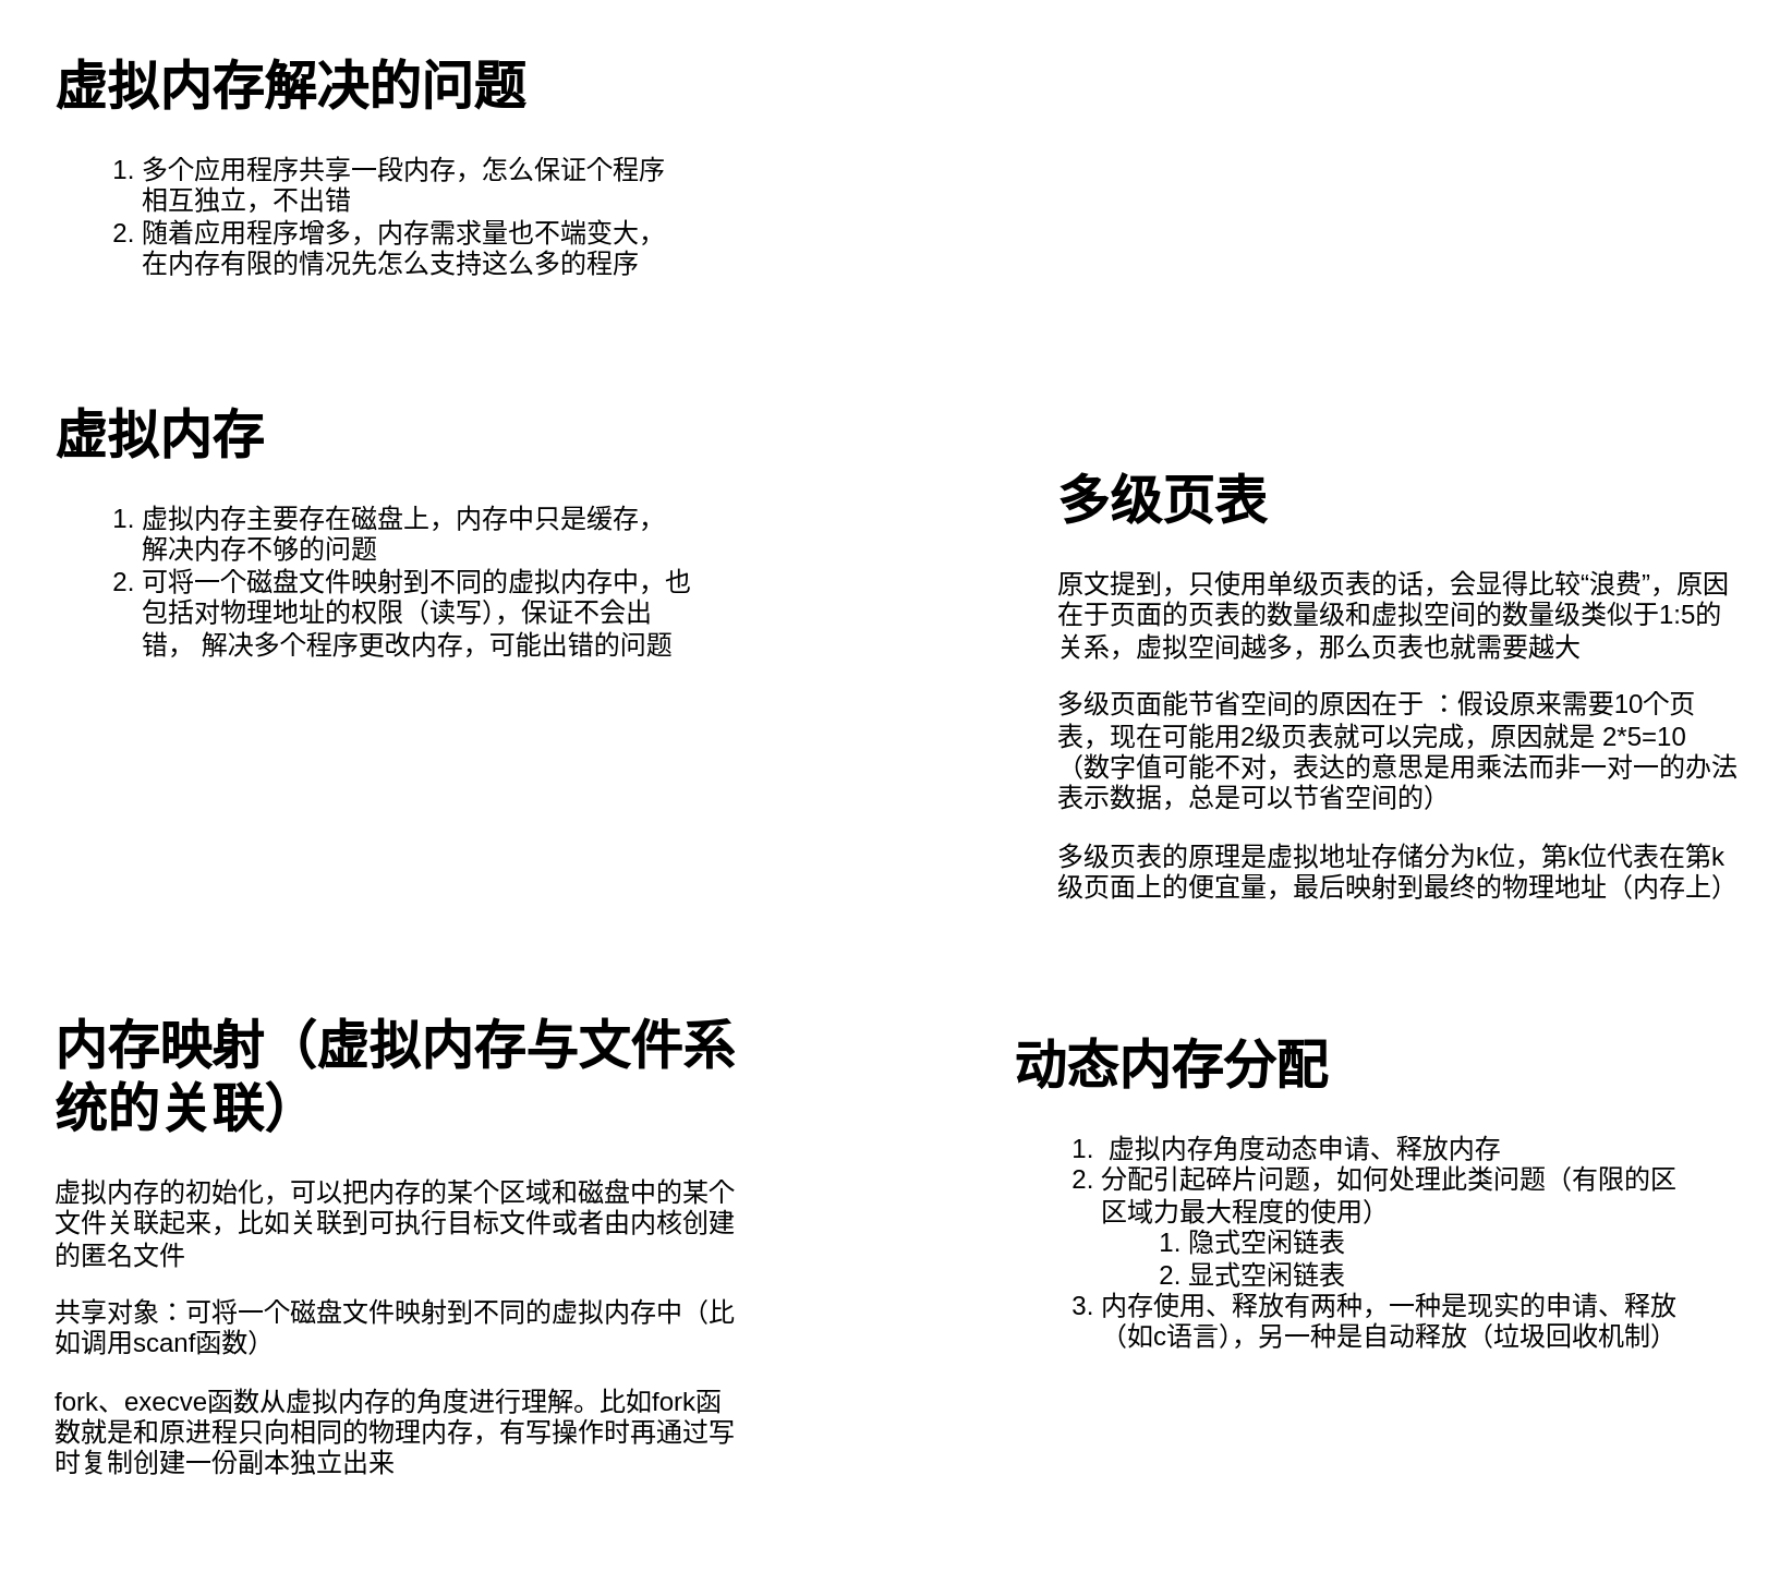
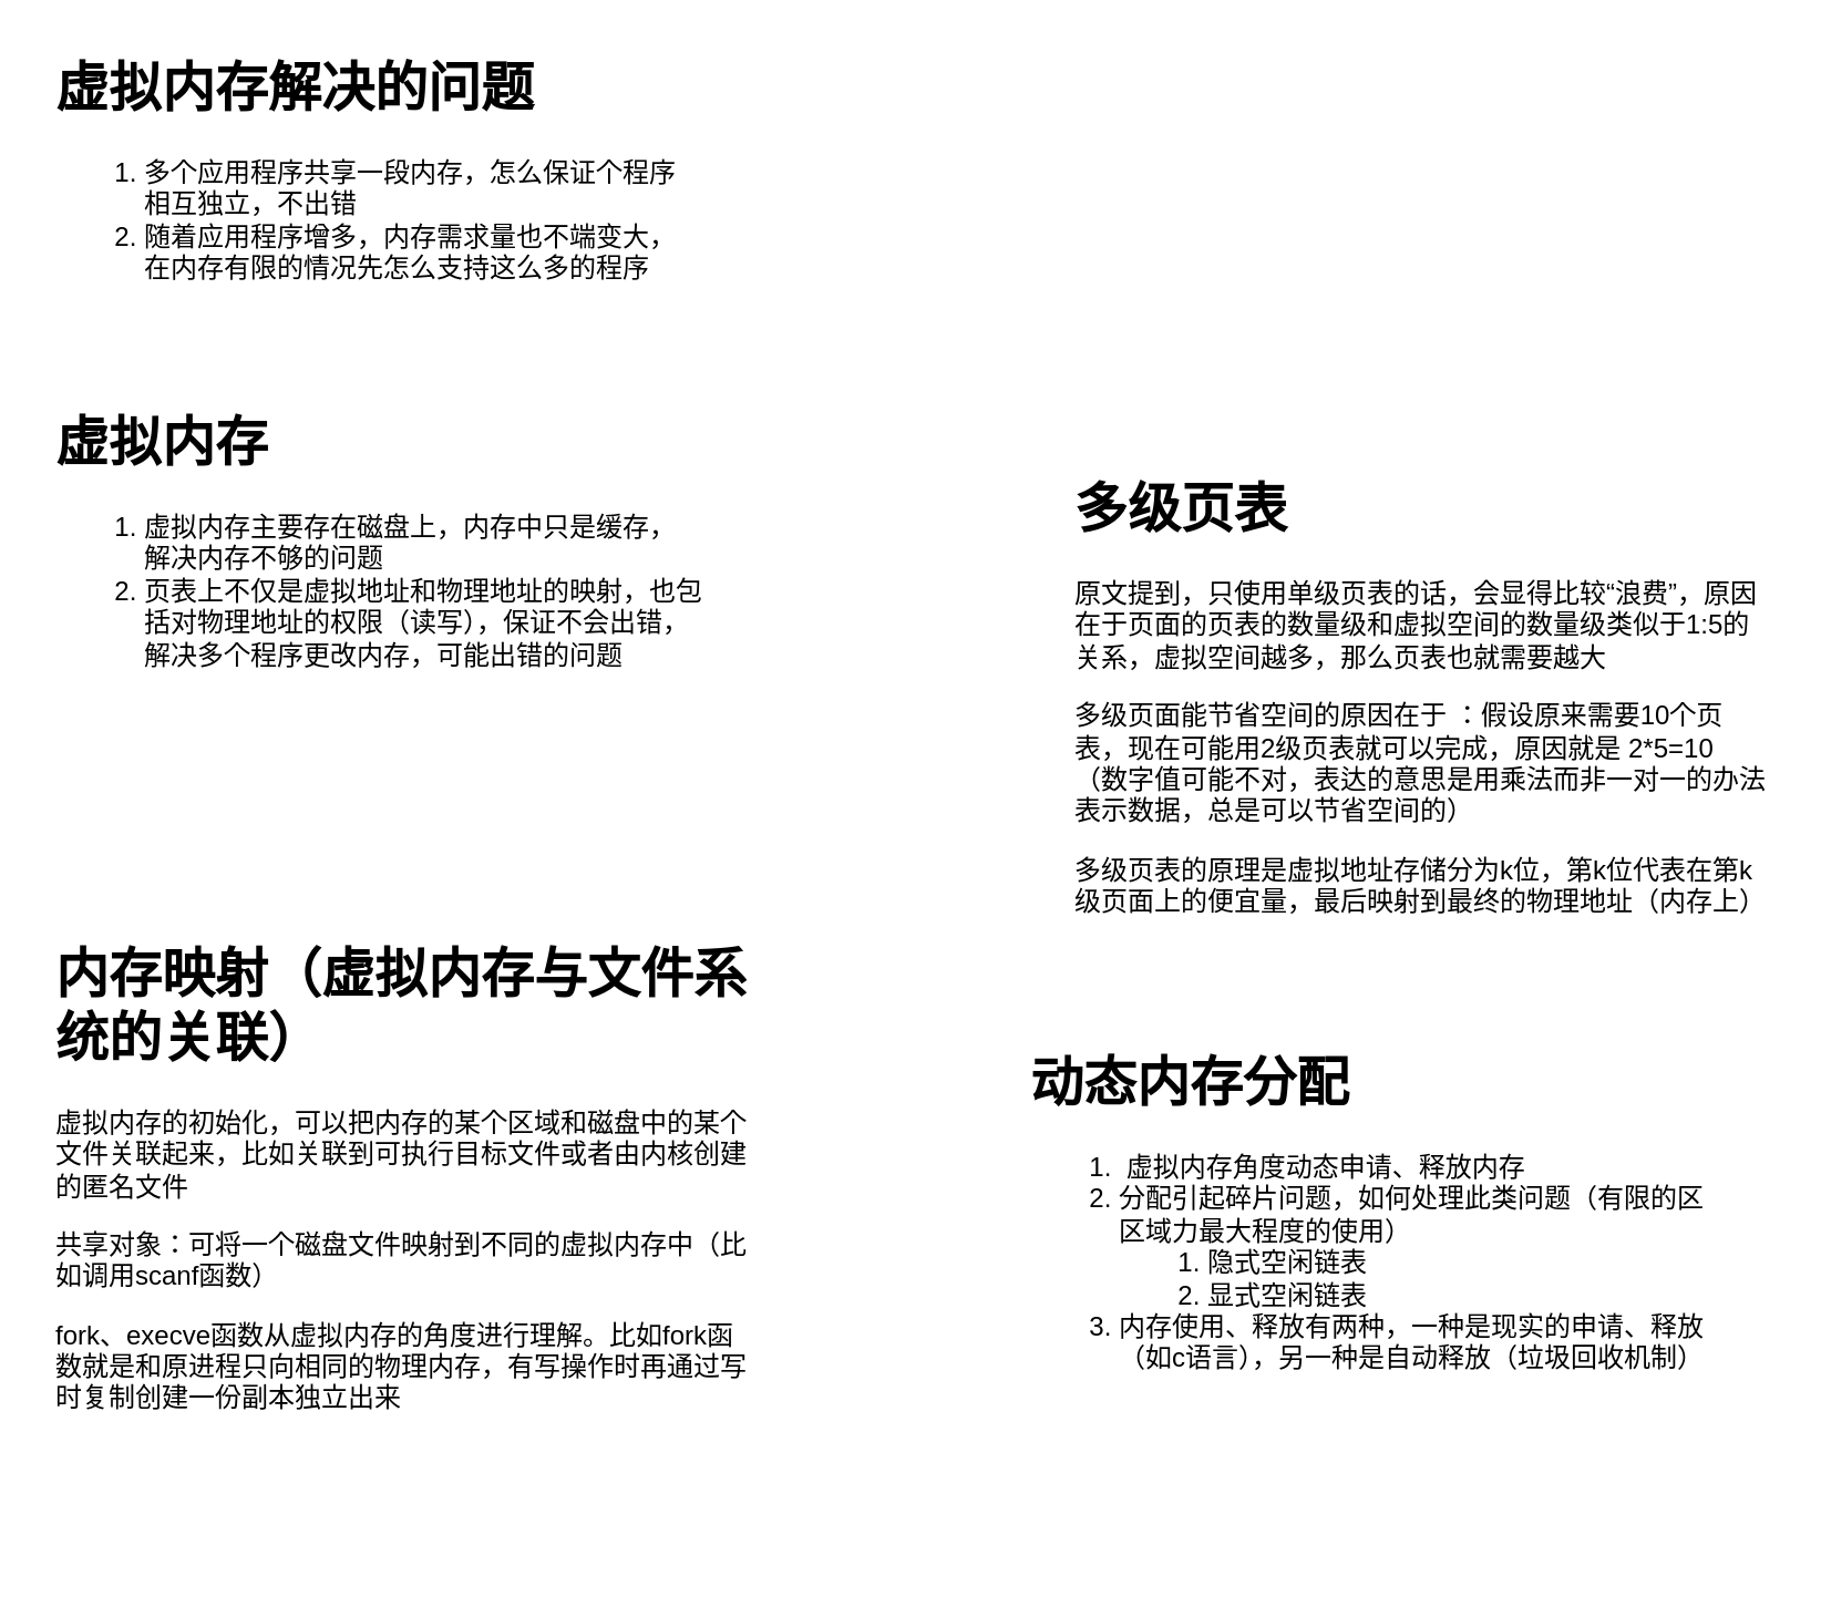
- <mxCell id="4" value="&lt;h1&gt;虚拟内存&lt;/h1&gt;&lt;ol&gt;&lt;li&gt;虚拟内存主要存在磁盘上，内存中只是缓存， 解决内存不够的问题&lt;/li&gt;&lt;li&gt;可将一个磁盘文件映射到不同的虚拟内存中，也包括对物理地址的权限（读写），保证不会出错， 解决多个程序更改内存，可能出错的问题&lt;/li&gt;&lt;/ol&gt;&lt;p&gt;&lt;/p&gt;" style="text;html=1;strokeColor=none;fillColor=none;spacing=5;spacingTop=-20;whiteSpace=wrap;overflow=hidden;rounded=0;" vertex="1" parent="1"><mxGeometry x="20" y="180" width="300" height="180" as="geometry" /></mxCell>
+ <mxCell id="4" value="&lt;h1&gt;虚拟内存&lt;/h1&gt;&lt;ol&gt;&lt;li&gt;虚拟内存主要存在磁盘上，内存中只是缓存， 解决内存不够的问题&lt;/li&gt;&lt;li&gt;页表上不仅是虚拟地址和物理地址的映射，也包括对物理地址的权限（读写），保证不会出错， 解决多个程序更改内存，可能出错的问题&lt;/li&gt;&lt;/ol&gt;&lt;p&gt;&lt;/p&gt;" style="text;html=1;strokeColor=none;fillColor=none;spacing=5;spacingTop=-20;whiteSpace=wrap;overflow=hidden;rounded=0;" vertex="1" parent="1"><mxGeometry x="20" y="180" width="300" height="180" as="geometry" /></mxCell>
- <mxCell id="5" value="&lt;h1&gt;内存映射（虚拟内存与文件系统的关联）&lt;/h1&gt;&lt;p&gt;虚拟内存的初始化，可以把内存的某个区域和磁盘中的某个文件关联起来，比如关联到可执行目标文件或者由内核创建的匿名文件&lt;/p&gt;&lt;p&gt;共享对象：可将一个磁盘文件映射到不同的虚拟内存中（比如调用scanf函数）&lt;/p&gt;&lt;p&gt;fork、execve函数从虚拟内存的角度进行理解。比如fork函数就是和原进程只向相同的物理内存，有写操作时再通过写时复制创建一份副本独立出来&lt;/p&gt;&lt;p&gt;&lt;br&gt;&lt;/p&gt;&lt;p&gt;&lt;br&gt;&lt;/p&gt;&lt;p&gt;&lt;br&gt;&lt;/p&gt;&lt;p&gt;&lt;br&gt;&lt;/p&gt;" style="text;html=1;strokeColor=none;fillColor=none;spacing=5;spacingTop=-20;whiteSpace=wrap;overflow=hidden;rounded=0;" vertex="1" parent="1"><mxGeometry x="20" y="460" width="320" height="230" as="geometry" /></mxCell>
+ <mxCell id="5" value="&lt;h1&gt;内存映射（虚拟内存与文件系统的关联）&lt;/h1&gt;&lt;p&gt;虚拟内存的初始化，可以把内存的某个区域和磁盘中的某个文件关联起来，比如关联到可执行目标文件或者由内核创建的匿名文件&lt;/p&gt;&lt;p&gt;共享对象：可将一个磁盘文件映射到不同的虚拟内存中（比如调用scanf函数）&lt;/p&gt;&lt;p&gt;fork、execve函数从虚拟内存的角度进行理解。比如fork函数就是和原进程只向相同的物理内存，有写操作时再通过写时复制创建一份副本独立出来&lt;/p&gt;&lt;p&gt;&lt;br&gt;&lt;/p&gt;&lt;p&gt;&lt;br&gt;&lt;/p&gt;&lt;p&gt;&lt;br&gt;&lt;/p&gt;&lt;p&gt;&lt;br&gt;&lt;/p&gt;" style="text;html=1;strokeColor=none;fillColor=none;spacing=5;spacingTop=-20;whiteSpace=wrap;overflow=hidden;rounded=0;" vertex="1" parent="1"><mxGeometry x="20" y="420" width="320" height="230" as="geometry" /></mxCell>
